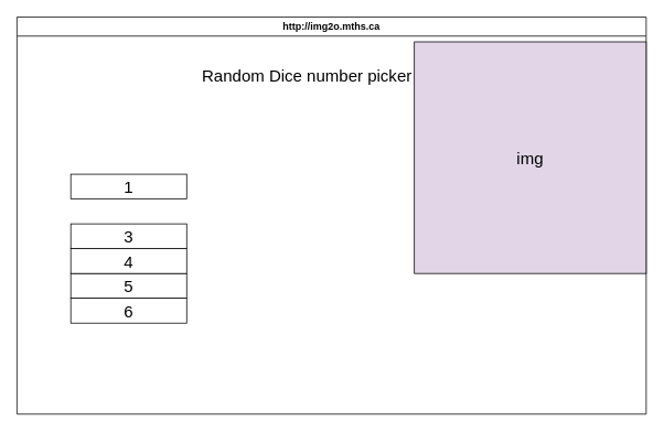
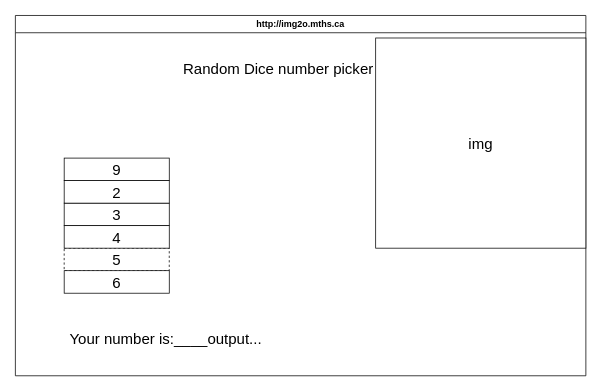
- <mxCell id="11" value="img" style="whiteSpace=wrap;html=1;aspect=fixed;fontSize=20;fillColor=#e1d5e7;" vertex="1" parent="2"><mxGeometry x="480" y="30" width="280" height="280" as="geometry" /></mxCell>
+ <mxCell id="11" value="img" style="whiteSpace=wrap;html=1;aspect=fixed;fontSize=20;" vertex="1" parent="2"><mxGeometry x="480" y="30" width="280" height="280" as="geometry" /></mxCell>
- <mxCell id="4" value="1" style="rounded=0;whiteSpace=wrap;html=1;fontSize=20;" vertex="1" parent="2"><mxGeometry x="65" y="190" width="140" height="30" as="geometry" /></mxCell>
+ <mxCell id="4" value="9" style="rounded=0;whiteSpace=wrap;html=1;fontSize=20;" vertex="1" parent="2"><mxGeometry x="65" y="190" width="140" height="30" as="geometry" /></mxCell>
+ <mxCell id="9" value="2" style="rounded=0;whiteSpace=wrap;html=1;fontSize=20;" vertex="1" parent="2"><mxGeometry x="65" y="220" width="140" height="30" as="geometry" /></mxCell>
- <mxCell id="5" value="5" style="rounded=0;whiteSpace=wrap;html=1;fontSize=20;" vertex="1" parent="2"><mxGeometry x="65" y="310" width="140" height="30" as="geometry" /></mxCell>
+ <mxCell id="5" value="5" style="rounded=0;whiteSpace=wrap;html=1;fontSize=20;dashed=1;" vertex="1" parent="2"><mxGeometry x="65" y="310" width="140" height="30" as="geometry" /></mxCell>
+ <mxCell id="10" value="Your number is:____output..." style="text;html=1;align=center;verticalAlign=middle;resizable=0;points=[];autosize=1;strokeColor=none;fillColor=none;fontSize=20;" vertex="1" parent="2"><mxGeometry x="60" y="410" width="280" height="40" as="geometry" /></mxCell>
